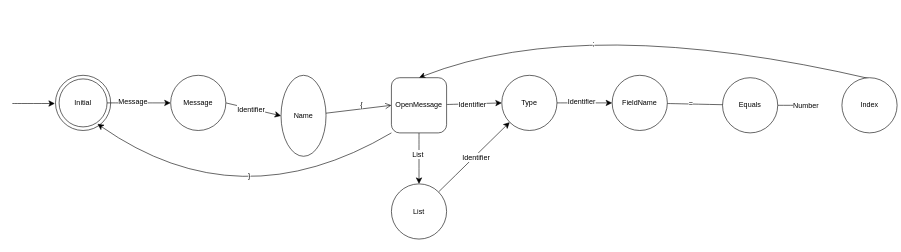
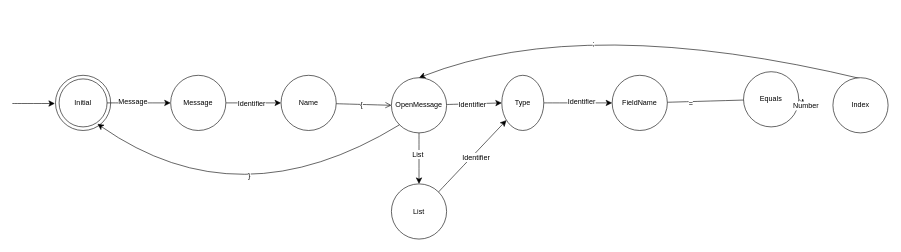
- <mxCell id="16" value="Type" style="ellipse;whiteSpace=wrap;html=1;aspect=fixed;" vertex="1" parent="1"><mxGeometry x="836" y="125" width="92" height="92" as="geometry" /></mxCell>
+ <mxCell id="16" value="Type" style="ellipse;whiteSpace=wrap;html=1;aspect=fixed;" vertex="1" parent="1"><mxGeometry x="836" y="125" width="70" height="92" as="geometry" /></mxCell>
- <mxCell id="19" value="OpenMessage" style="whiteSpace=wrap;html=1;aspect=fixed;rounded=1;" vertex="1" parent="1"><mxGeometry x="652" y="129" width="92" height="92" as="geometry" /></mxCell>
+ <mxCell id="19" value="OpenMessage" style="ellipse;whiteSpace=wrap;html=1;aspect=fixed;" vertex="1" parent="1"><mxGeometry x="652" y="129" width="92" height="92" as="geometry" /></mxCell>
- <mxCell id="12" value="Equals" style="ellipse;whiteSpace=wrap;html=1;aspect=fixed;" vertex="1" parent="1"><mxGeometry x="1204" y="129" width="92" height="92" as="geometry" /></mxCell>
+ <mxCell id="12" value="Equals" style="ellipse;whiteSpace=wrap;html=1;aspect=fixed;" vertex="1" parent="1"><mxGeometry x="1239" y="119" width="92" height="92" as="geometry" /></mxCell>
- <mxCell id="28" value="Index" style="ellipse;whiteSpace=wrap;html=1;aspect=fixed;" vertex="1" parent="1"><mxGeometry x="1403" y="129" width="92" height="92" as="geometry" /></mxCell>
+ <mxCell id="28" value="Index" style="ellipse;whiteSpace=wrap;html=1;aspect=fixed;" vertex="1" parent="1"><mxGeometry x="1388" y="129" width="92" height="92" as="geometry" /></mxCell>
- <mxCell id="14" value="Name" style="ellipse;whiteSpace=wrap;html=1;aspect=fixed;" vertex="1" parent="1"><mxGeometry x="468" y="125" width="75" height="135" as="geometry" /></mxCell>
+ <mxCell id="14" value="Name" style="ellipse;whiteSpace=wrap;html=1;aspect=fixed;" vertex="1" parent="1"><mxGeometry x="468" y="125" width="92" height="92" as="geometry" /></mxCell>
